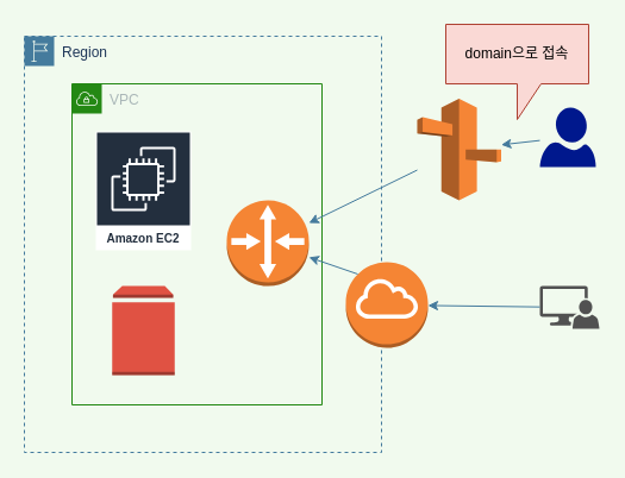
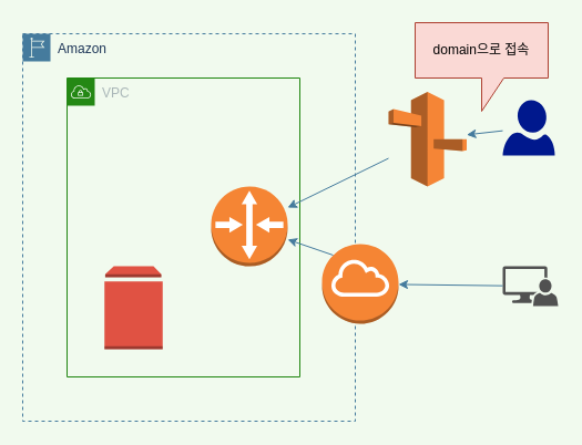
- <mxCell id="2" value="Region" style="outlineConnect=0;html=1;whiteSpace=wrap;fontSize=12;fontStyle=0;shape=mxgraph.aws4.group;grIcon=mxgraph.aws4.group_region;strokeColor=#457B9D;fillColor=none;verticalAlign=top;align=left;spacingLeft=30;fontColor=#1D3557;dashed=1;" vertex="1" parent="1"><mxGeometry x="20" y="30" width="300" height="350" as="geometry" /></mxCell>
+ <mxCell id="2" value="Amazon" style="outlineConnect=0;html=1;whiteSpace=wrap;fontSize=12;fontStyle=0;shape=mxgraph.aws4.group;grIcon=mxgraph.aws4.group_region;strokeColor=#457B9D;fillColor=none;verticalAlign=top;align=left;spacingLeft=30;fontColor=#1D3557;dashed=1;" vertex="1" parent="1"><mxGeometry x="20" y="30" width="300" height="350" as="geometry" /></mxCell>
- <mxCell id="4" value="Amazon EC2" style="outlineConnect=0;fontColor=#232F3E;gradientColor=none;strokeColor=#ffffff;fillColor=#232F3E;dashed=0;verticalLabelPosition=middle;verticalAlign=bottom;align=center;html=1;whiteSpace=wrap;fontSize=10;fontStyle=1;spacing=3;shape=mxgraph.aws4.productIcon;prIcon=mxgraph.aws4.ec2;rounded=0;sketch=0;" vertex="1" parent="1"><mxGeometry x="80" y="110" width="80" height="100" as="geometry" /></mxCell>
